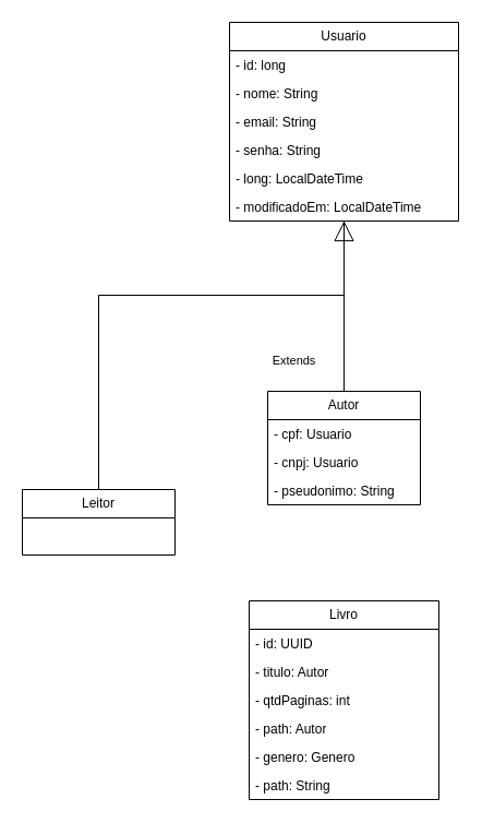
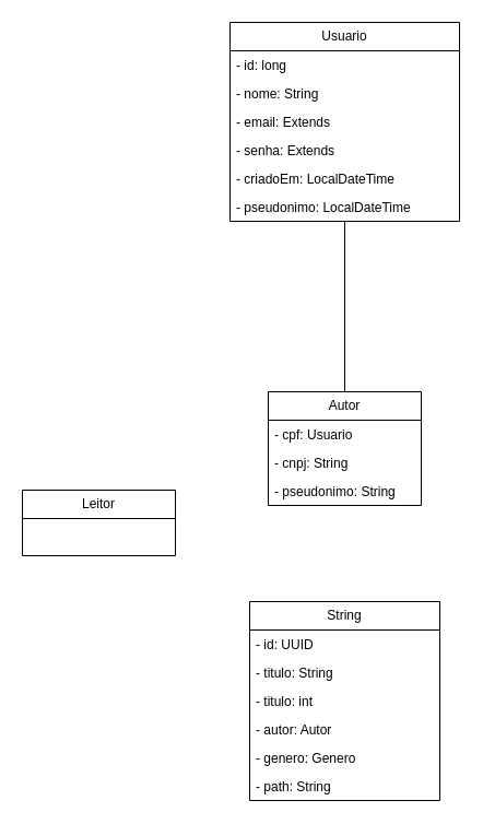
- <mxCell id="5" value="- email: String" style="text;strokeColor=none;fillColor=none;align=left;verticalAlign=top;spacingLeft=4;spacingRight=4;overflow=hidden;rotatable=0;points=[[0,0.5],[1,0.5]];portConstraint=eastwest;whiteSpace=wrap;html=1;" parent="2" vertex="1"><mxGeometry y="78" width="210" height="26" as="geometry" /></mxCell>
+ <mxCell id="5" value="- email: Extends" style="text;strokeColor=none;fillColor=none;align=left;verticalAlign=top;spacingLeft=4;spacingRight=4;overflow=hidden;rotatable=0;points=[[0,0.5],[1,0.5]];portConstraint=eastwest;whiteSpace=wrap;html=1;" parent="2" vertex="1"><mxGeometry y="78" width="210" height="26" as="geometry" /></mxCell>
- <mxCell id="6" value="- senha: String" style="text;strokeColor=none;fillColor=none;align=left;verticalAlign=top;spacingLeft=4;spacingRight=4;overflow=hidden;rotatable=0;points=[[0,0.5],[1,0.5]];portConstraint=eastwest;whiteSpace=wrap;html=1;" vertex="1" parent="2"><mxGeometry y="104" width="210" height="26" as="geometry" /></mxCell>
+ <mxCell id="6" value="- senha: Extends" style="text;strokeColor=none;fillColor=none;align=left;verticalAlign=top;spacingLeft=4;spacingRight=4;overflow=hidden;rotatable=0;points=[[0,0.5],[1,0.5]];portConstraint=eastwest;whiteSpace=wrap;html=1;" vertex="1" parent="2"><mxGeometry y="104" width="210" height="26" as="geometry" /></mxCell>
- <mxCell id="7" value="- long: LocalDateTime&amp;nbsp;" style="text;strokeColor=none;fillColor=none;align=left;verticalAlign=top;spacingLeft=4;spacingRight=4;overflow=hidden;rotatable=0;points=[[0,0.5],[1,0.5]];portConstraint=eastwest;whiteSpace=wrap;html=1;" parent="2" vertex="1"><mxGeometry y="130" width="210" height="26" as="geometry" /></mxCell>
+ <mxCell id="7" value="- criadoEm: LocalDateTime&amp;nbsp;" style="text;strokeColor=none;fillColor=none;align=left;verticalAlign=top;spacingLeft=4;spacingRight=4;overflow=hidden;rotatable=0;points=[[0,0.5],[1,0.5]];portConstraint=eastwest;whiteSpace=wrap;html=1;" parent="2" vertex="1"><mxGeometry y="130" width="210" height="26" as="geometry" /></mxCell>
- <mxCell id="8" value="- modificadoEm: LocalDateTime&amp;nbsp;" style="text;strokeColor=none;fillColor=none;align=left;verticalAlign=top;spacingLeft=4;spacingRight=4;overflow=hidden;rotatable=0;points=[[0,0.5],[1,0.5]];portConstraint=eastwest;whiteSpace=wrap;html=1;" parent="2" vertex="1"><mxGeometry y="156" width="210" height="26" as="geometry" /></mxCell>
+ <mxCell id="8" value="- pseudonimo: LocalDateTime&amp;nbsp;" style="text;strokeColor=none;fillColor=none;align=left;verticalAlign=top;spacingLeft=4;spacingRight=4;overflow=hidden;rotatable=0;points=[[0,0.5],[1,0.5]];portConstraint=eastwest;whiteSpace=wrap;html=1;" parent="2" vertex="1"><mxGeometry y="156" width="210" height="26" as="geometry" /></mxCell>
- <mxCell id="14" value="Extends" style="endArrow=block;endSize=16;endFill=0;html=1;rounded=0;exitX=0.5;exitY=0;exitDx=0;exitDy=0;entryX=0.5;entryY=1;entryDx=0;entryDy=0;" parent="1" source="9" target="2" edge="1"><mxGeometry x="0.643" y="-30" width="160" relative="1" as="geometry"><mxPoint x="210" y="250" as="sourcePoint" /><mxPoint x="370" y="250" as="targetPoint" /><Array as="points"><mxPoint x="90" y="270" /><mxPoint x="315" y="270" /></Array><mxPoint x="-30" y="30" as="offset" /></mxGeometry></mxCell>
- <mxCell id="12" value="- cnpj: Usuario" style="text;strokeColor=none;fillColor=none;align=left;verticalAlign=top;spacingLeft=4;spacingRight=4;overflow=hidden;rotatable=0;points=[[0,0.5],[1,0.5]];portConstraint=eastwest;whiteSpace=wrap;html=1;" vertex="1" parent="10"><mxGeometry y="52" width="140" height="26" as="geometry" /></mxCell>
+ <mxCell id="12" value="- cnpj: String" style="text;strokeColor=none;fillColor=none;align=left;verticalAlign=top;spacingLeft=4;spacingRight=4;overflow=hidden;rotatable=0;points=[[0,0.5],[1,0.5]];portConstraint=eastwest;whiteSpace=wrap;html=1;" vertex="1" parent="10"><mxGeometry y="52" width="140" height="26" as="geometry" /></mxCell>
- <mxCell id="16" value="Livro" style="swimlane;fontStyle=0;childLayout=stackLayout;horizontal=1;startSize=26;fillColor=none;horizontalStack=0;resizeParent=1;resizeParentMax=0;resizeLast=0;collapsible=1;marginBottom=0;whiteSpace=wrap;html=1;" parent="1" vertex="1"><mxGeometry x="228" y="550" width="174" height="182" as="geometry" /></mxCell>
+ <mxCell id="16" value="String" style="swimlane;fontStyle=0;childLayout=stackLayout;horizontal=1;startSize=26;fillColor=none;horizontalStack=0;resizeParent=1;resizeParentMax=0;resizeLast=0;collapsible=1;marginBottom=0;whiteSpace=wrap;html=1;" parent="1" vertex="1"><mxGeometry x="228" y="550" width="174" height="182" as="geometry" /></mxCell>
- <mxCell id="18" value="- titulo: Autor" style="text;strokeColor=none;fillColor=none;align=left;verticalAlign=top;spacingLeft=4;spacingRight=4;overflow=hidden;rotatable=0;points=[[0,0.5],[1,0.5]];portConstraint=eastwest;whiteSpace=wrap;html=1;" parent="16" vertex="1"><mxGeometry y="52" width="174" height="26" as="geometry" /></mxCell>
+ <mxCell id="18" value="- titulo: String" style="text;strokeColor=none;fillColor=none;align=left;verticalAlign=top;spacingLeft=4;spacingRight=4;overflow=hidden;rotatable=0;points=[[0,0.5],[1,0.5]];portConstraint=eastwest;whiteSpace=wrap;html=1;" parent="16" vertex="1"><mxGeometry y="52" width="174" height="26" as="geometry" /></mxCell>
- <mxCell id="19" value="- qtdPaginas: int" style="text;strokeColor=none;fillColor=none;align=left;verticalAlign=top;spacingLeft=4;spacingRight=4;overflow=hidden;rotatable=0;points=[[0,0.5],[1,0.5]];portConstraint=eastwest;whiteSpace=wrap;html=1;" parent="16" vertex="1"><mxGeometry y="78" width="174" height="26" as="geometry" /></mxCell>
+ <mxCell id="19" value="- titulo: int" style="text;strokeColor=none;fillColor=none;align=left;verticalAlign=top;spacingLeft=4;spacingRight=4;overflow=hidden;rotatable=0;points=[[0,0.5],[1,0.5]];portConstraint=eastwest;whiteSpace=wrap;html=1;" parent="16" vertex="1"><mxGeometry y="78" width="174" height="26" as="geometry" /></mxCell>
- <mxCell id="20" value="- path: Autor&lt;div&gt;&lt;br&gt;&lt;/div&gt;" style="text;strokeColor=none;fillColor=none;align=left;verticalAlign=top;spacingLeft=4;spacingRight=4;overflow=hidden;rotatable=0;points=[[0,0.5],[1,0.5]];portConstraint=eastwest;whiteSpace=wrap;html=1;" parent="16" vertex="1"><mxGeometry y="104" width="174" height="26" as="geometry" /></mxCell>
+ <mxCell id="20" value="- autor: Autor&lt;div&gt;&lt;br&gt;&lt;/div&gt;" style="text;strokeColor=none;fillColor=none;align=left;verticalAlign=top;spacingLeft=4;spacingRight=4;overflow=hidden;rotatable=0;points=[[0,0.5],[1,0.5]];portConstraint=eastwest;whiteSpace=wrap;html=1;" parent="16" vertex="1"><mxGeometry y="104" width="174" height="26" as="geometry" /></mxCell>
